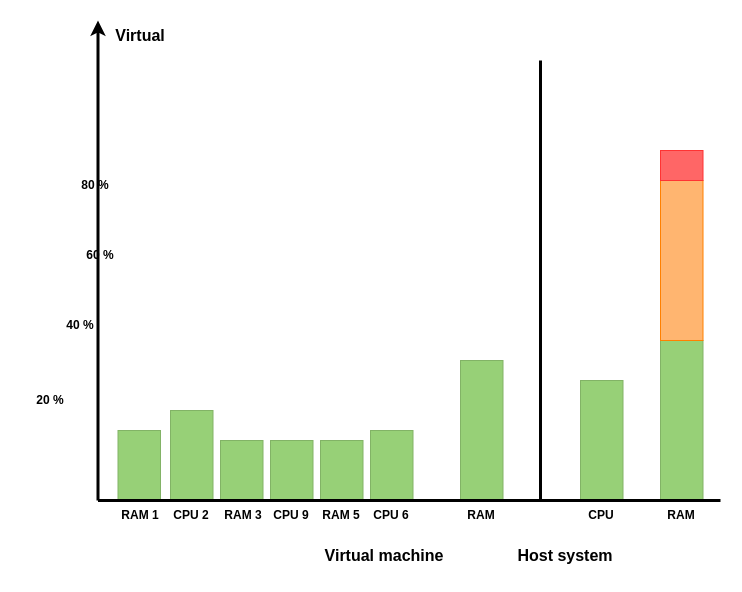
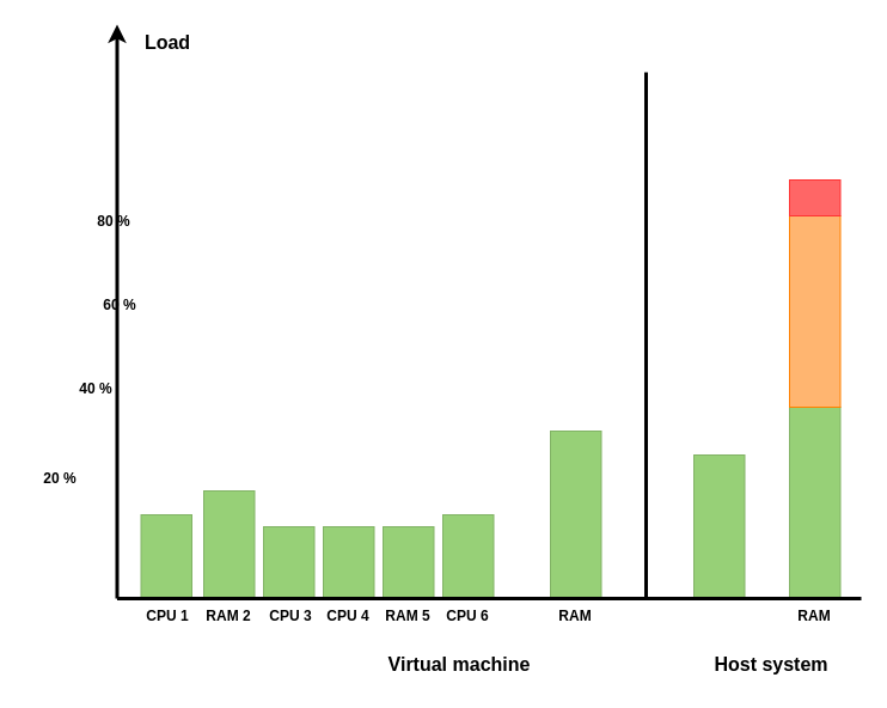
- <mxCell id="31" value="Virtual" style="text;html=1;strokeColor=none;fillColor=none;align=center;verticalAlign=middle;whiteSpace=wrap;rounded=0;fontStyle=1;fontSize=16;" vertex="1" parent="1"><mxGeometry x="77.81" y="20" width="124.37" height="30" as="geometry" /></mxCell>
+ <mxCell id="31" value="Load" style="text;html=1;strokeColor=none;fillColor=none;align=center;verticalAlign=middle;whiteSpace=wrap;rounded=0;fontStyle=1;fontSize=16;" vertex="1" parent="1"><mxGeometry x="77.81" y="20" width="124.37" height="30" as="geometry" /></mxCell>
- <mxCell id="17" value="RAM 1" style="text;html=1;strokeColor=none;fillColor=none;align=center;verticalAlign=middle;whiteSpace=wrap;rounded=0;fontStyle=1" vertex="1" parent="1"><mxGeometry x="110" y="500" width="60" height="30" as="geometry" /></mxCell>
+ <mxCell id="17" value="CPU 1" style="text;html=1;strokeColor=none;fillColor=none;align=center;verticalAlign=middle;whiteSpace=wrap;rounded=0;fontStyle=1" vertex="1" parent="1"><mxGeometry x="110" y="500" width="60" height="30" as="geometry" /></mxCell>
- <mxCell id="18" value="CPU 2" style="text;html=1;strokeColor=none;fillColor=none;align=center;verticalAlign=middle;whiteSpace=wrap;rounded=0;fontStyle=1" vertex="1" parent="1"><mxGeometry x="161.25" y="500" width="60" height="30" as="geometry" /></mxCell>
+ <mxCell id="18" value="RAM 2" style="text;html=1;strokeColor=none;fillColor=none;align=center;verticalAlign=middle;whiteSpace=wrap;rounded=0;fontStyle=1" vertex="1" parent="1"><mxGeometry x="161.25" y="500" width="60" height="30" as="geometry" /></mxCell>
- <mxCell id="19" value="RAM 3" style="text;html=1;strokeColor=none;fillColor=none;align=center;verticalAlign=middle;whiteSpace=wrap;rounded=0;fontStyle=1" vertex="1" parent="1"><mxGeometry x="212.5" y="500" width="60" height="30" as="geometry" /></mxCell>
+ <mxCell id="19" value="CPU 3" style="text;html=1;strokeColor=none;fillColor=none;align=center;verticalAlign=middle;whiteSpace=wrap;rounded=0;fontStyle=1" vertex="1" parent="1"><mxGeometry x="212.5" y="500" width="60" height="30" as="geometry" /></mxCell>
- <mxCell id="20" value="CPU 9" style="text;html=1;strokeColor=none;fillColor=none;align=center;verticalAlign=middle;whiteSpace=wrap;rounded=0;fontStyle=1" vertex="1" parent="1"><mxGeometry x="261.25" y="500" width="60" height="30" as="geometry" /></mxCell>
+ <mxCell id="20" value="CPU 4" style="text;html=1;strokeColor=none;fillColor=none;align=center;verticalAlign=middle;whiteSpace=wrap;rounded=0;fontStyle=1" vertex="1" parent="1"><mxGeometry x="261.25" y="500" width="60" height="30" as="geometry" /></mxCell>
- <mxCell id="30" value="CPU" style="text;html=1;strokeColor=none;fillColor=none;align=center;verticalAlign=middle;whiteSpace=wrap;rounded=0;fontStyle=1" vertex="1" parent="1"><mxGeometry x="571.25" y="500" width="60" height="30" as="geometry" /></mxCell>
- <mxCell id="28" value="Host system" style="text;html=1;strokeColor=none;fillColor=none;align=center;verticalAlign=middle;whiteSpace=wrap;rounded=0;fontStyle=1;fontSize=16;" vertex="1" parent="1"><mxGeometry x="503" y="540" width="124.37" height="30" as="geometry" /></mxCell>
+ <mxCell id="28" value="Host system" style="text;html=1;strokeColor=none;fillColor=none;align=center;verticalAlign=middle;whiteSpace=wrap;rounded=0;fontStyle=1;fontSize=16;" vertex="1" parent="1"><mxGeometry x="583" y="540" width="124.37" height="30" as="geometry" /></mxCell>
